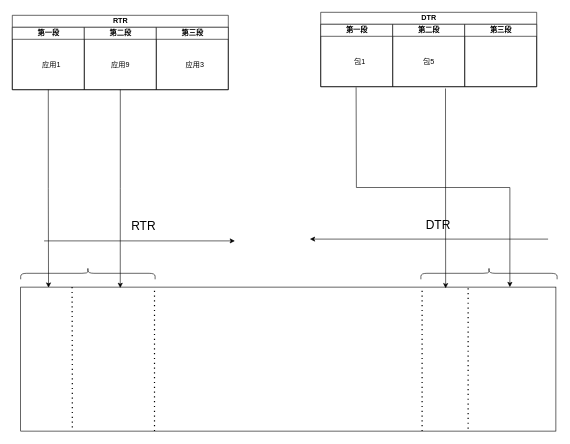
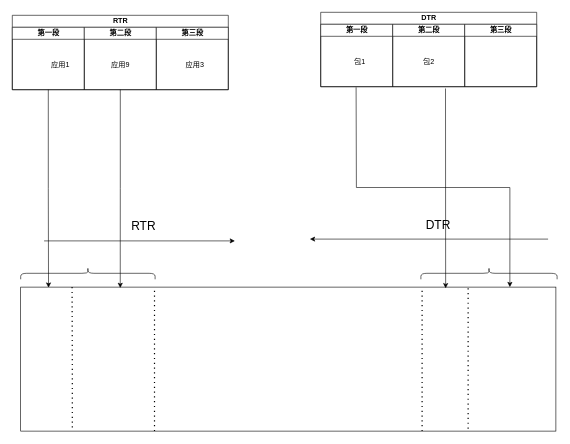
- <mxCell id="6" value="包5" style="text;html=1;align=center;verticalAlign=middle;resizable=0;points=[];autosize=1;strokeColor=none;fillColor=none;" parent="5" vertex="1"><mxGeometry x="41.5" y="50" width="37" height="26" as="geometry" /></mxCell>
+ <mxCell id="6" value="包2" style="text;html=1;align=center;verticalAlign=middle;resizable=0;points=[];autosize=1;strokeColor=none;fillColor=none;" parent="5" vertex="1"><mxGeometry x="41.5" y="50" width="37" height="26" as="geometry" /></mxCell>
- <mxCell id="23" value="&lt;p style=&quot;line-height: 120%;&quot;&gt;应用1&lt;/p&gt;" style="text;html=1;align=center;verticalAlign=middle;resizable=0;points=[];autosize=1;strokeColor=none;fillColor=none;" parent="22" vertex="1"><mxGeometry x="40" y="38" width="49" height="50" as="geometry" /></mxCell>
+ <mxCell id="23" value="&lt;p style=&quot;line-height: 120%;&quot;&gt;应用1&lt;/p&gt;" style="text;html=1;align=center;verticalAlign=middle;resizable=0;points=[];autosize=1;strokeColor=none;fillColor=none;" parent="22" vertex="1"><mxGeometry x="55" y="38" width="49" height="50" as="geometry" /></mxCell>
